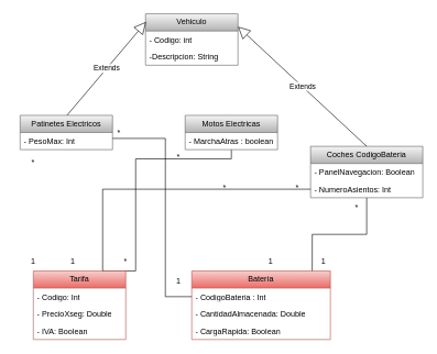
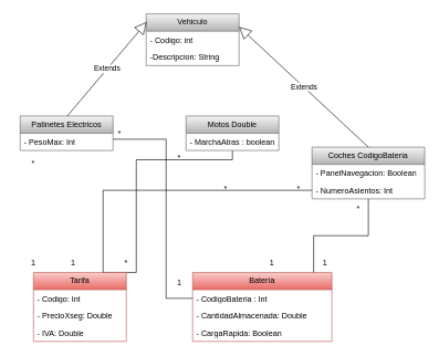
- <mxCell id="8" value="Motos Electricas" style="swimlane;fontStyle=0;childLayout=stackLayout;horizontal=1;startSize=26;fillColor=#f5f5f5;horizontalStack=0;resizeParent=1;resizeParentMax=0;resizeLast=0;collapsible=1;marginBottom=0;whiteSpace=wrap;html=1;gradientColor=#b3b3b3;strokeColor=#666666;" parent="1" vertex="1"><mxGeometry x="280" y="174" width="140" height="52" as="geometry" /></mxCell>
+ <mxCell id="8" value="Motos Double" style="swimlane;fontStyle=0;childLayout=stackLayout;horizontal=1;startSize=26;fillColor=#f5f5f5;horizontalStack=0;resizeParent=1;resizeParentMax=0;resizeLast=0;collapsible=1;marginBottom=0;whiteSpace=wrap;html=1;gradientColor=#b3b3b3;strokeColor=#666666;" parent="1" vertex="1"><mxGeometry x="280" y="174" width="140" height="52" as="geometry" /></mxCell>
- <mxCell id="17" value="- IVA: Boolean" style="text;strokeColor=none;fillColor=none;align=left;verticalAlign=top;spacingLeft=4;spacingRight=4;overflow=hidden;rotatable=0;points=[[0,0.5],[1,0.5]];portConstraint=eastwest;whiteSpace=wrap;html=1;" parent="14" vertex="1"><mxGeometry y="78" width="140" height="26" as="geometry" /></mxCell>
+ <mxCell id="17" value="- IVA: Double" style="text;strokeColor=none;fillColor=none;align=left;verticalAlign=top;spacingLeft=4;spacingRight=4;overflow=hidden;rotatable=0;points=[[0,0.5],[1,0.5]];portConstraint=eastwest;whiteSpace=wrap;html=1;" parent="14" vertex="1"><mxGeometry y="78" width="140" height="26" as="geometry" /></mxCell>
